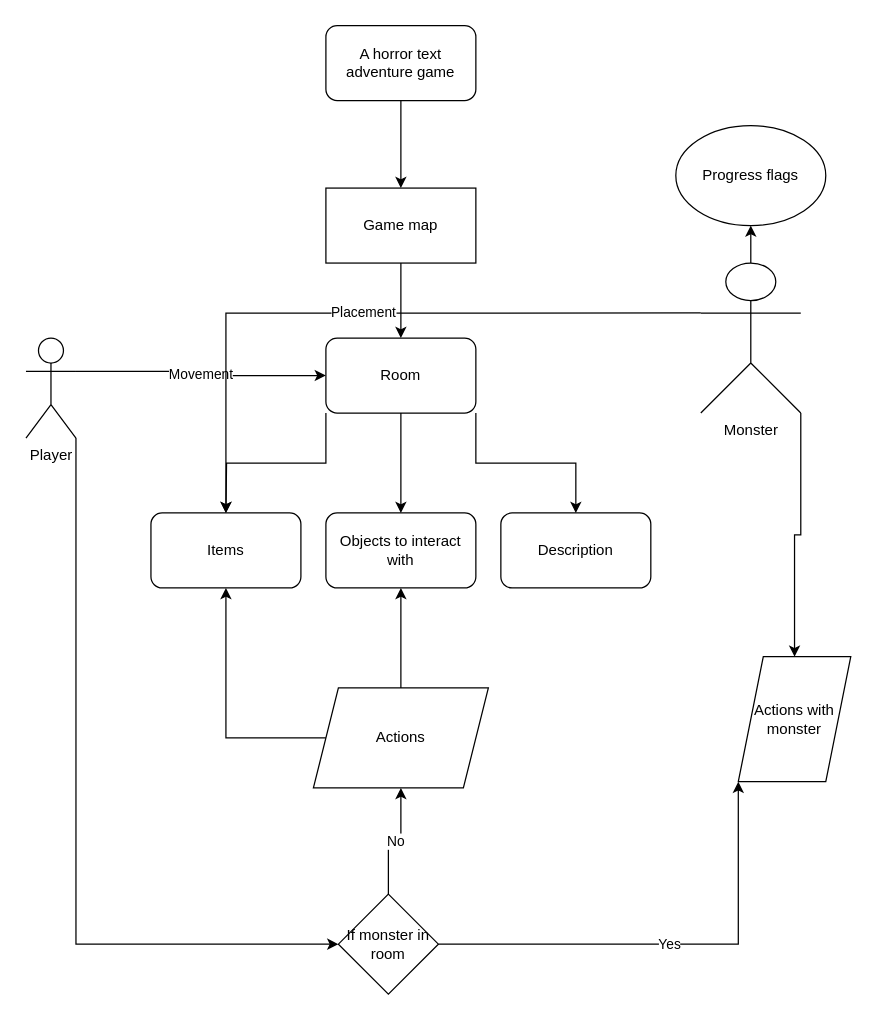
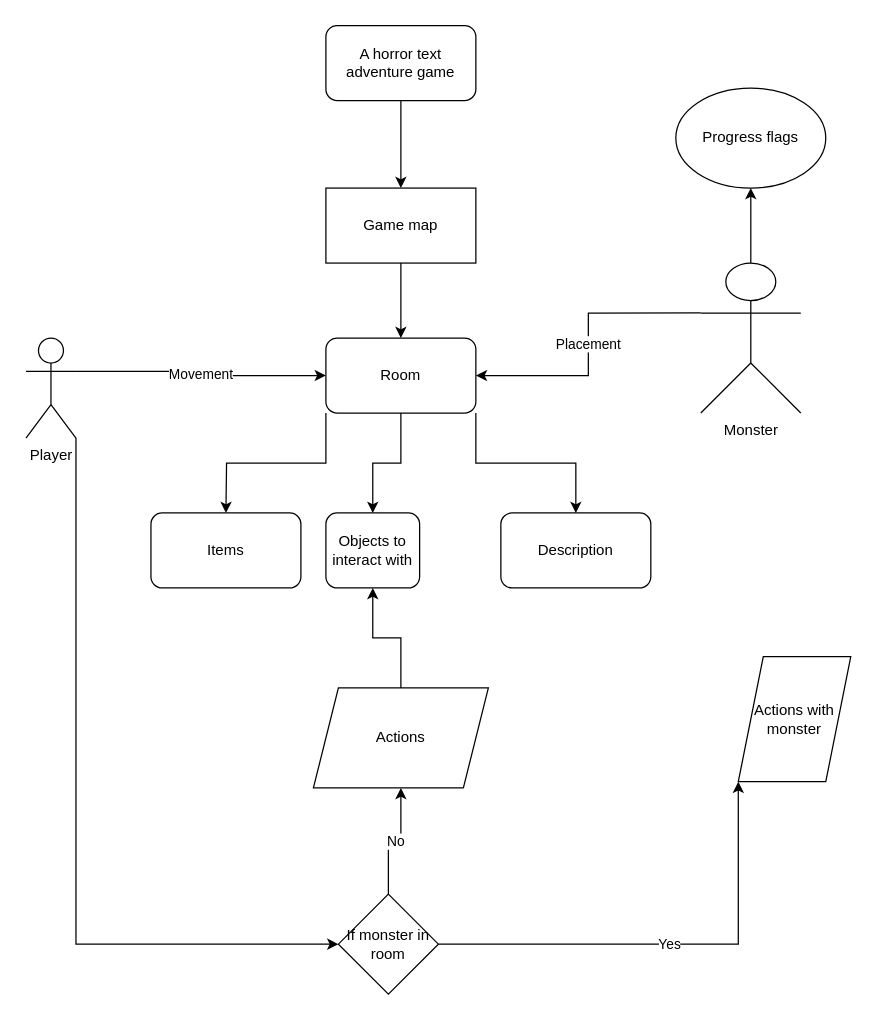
- <mxCell id="27" value="Progress flags" style="ellipse;whiteSpace=wrap;html=1;" vertex="1" parent="1"><mxGeometry x="540" y="100" width="120" height="80" as="geometry" /></mxCell>
+ <mxCell id="27" value="Progress flags" style="ellipse;whiteSpace=wrap;html=1;" vertex="1" parent="1"><mxGeometry x="540" y="70" width="120" height="80" as="geometry" /></mxCell>
- <mxCell id="19" value="Placement" style="edgeStyle=orthogonalEdgeStyle;rounded=0;orthogonalLoop=1;jettySize=auto;html=1;exitX=0;exitY=0.333;exitDx=0;exitDy=0;exitPerimeter=0;" edge="1" parent="1" source="22" target="10"><mxGeometry relative="1" as="geometry"><mxPoint x="410" y="280" as="targetPoint" /></mxGeometry></mxCell>
+ <mxCell id="19" value="Placement" style="edgeStyle=orthogonalEdgeStyle;rounded=0;orthogonalLoop=1;jettySize=auto;html=1;exitX=0;exitY=0.333;exitDx=0;exitDy=0;exitPerimeter=0;entryX=1;entryY=0.5;entryDx=0;entryDy=0;" edge="1" parent="1" source="22" target="9"><mxGeometry relative="1" as="geometry"><mxPoint x="410" y="280" as="targetPoint" /></mxGeometry></mxCell>
- <mxCell id="20" style="edgeStyle=orthogonalEdgeStyle;rounded=0;orthogonalLoop=1;jettySize=auto;html=1;exitX=1;exitY=1;exitDx=0;exitDy=0;exitPerimeter=0;" edge="1" parent="1" source="22" target="23"><mxGeometry relative="1" as="geometry" /></mxCell>
- <mxCell id="11" value="Objects to interact with" style="rounded=1;whiteSpace=wrap;html=1;" vertex="1" parent="1"><mxGeometry x="260" y="410" width="120" height="60" as="geometry" /></mxCell>
+ <mxCell id="11" value="Objects to interact with" style="rounded=1;whiteSpace=wrap;html=1;" vertex="1" parent="1"><mxGeometry x="260" y="410" width="75" height="60" as="geometry" /></mxCell>
- <mxCell id="16" style="edgeStyle=orthogonalEdgeStyle;rounded=0;orthogonalLoop=1;jettySize=auto;html=1;entryX=0.5;entryY=1;entryDx=0;entryDy=0;" edge="1" parent="1" source="18" target="10"><mxGeometry relative="1" as="geometry" /></mxCell>
